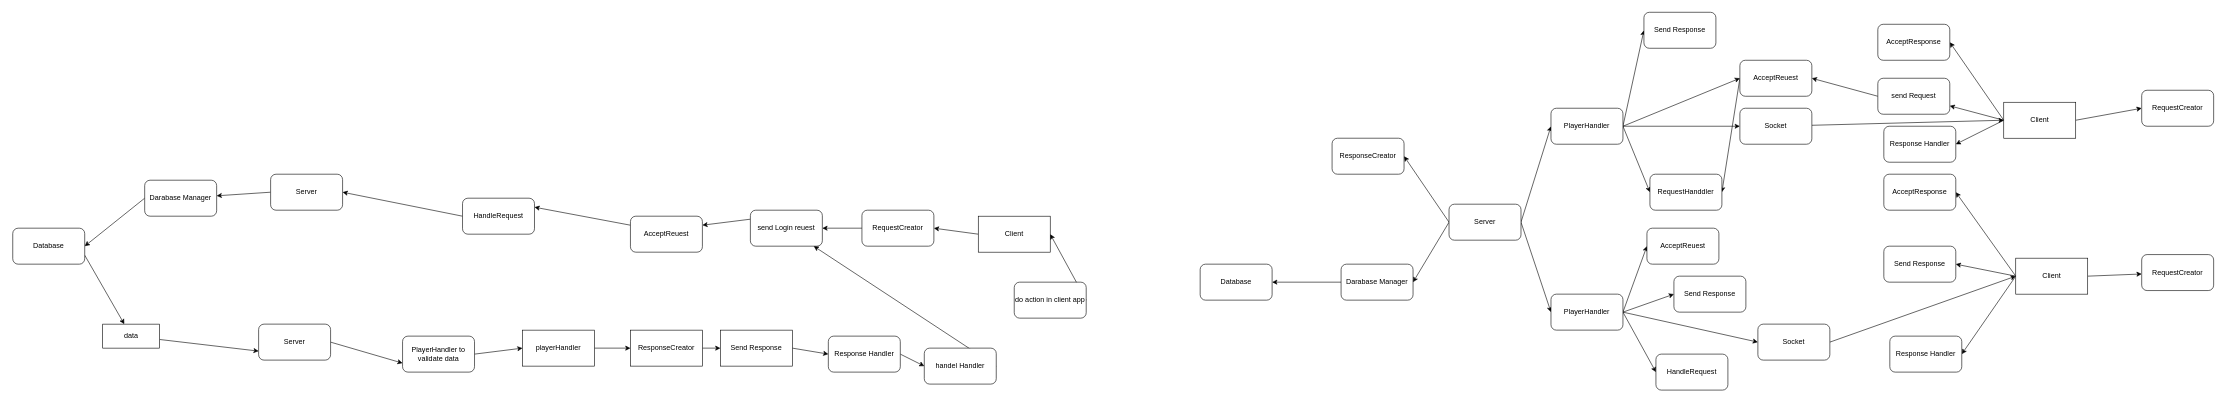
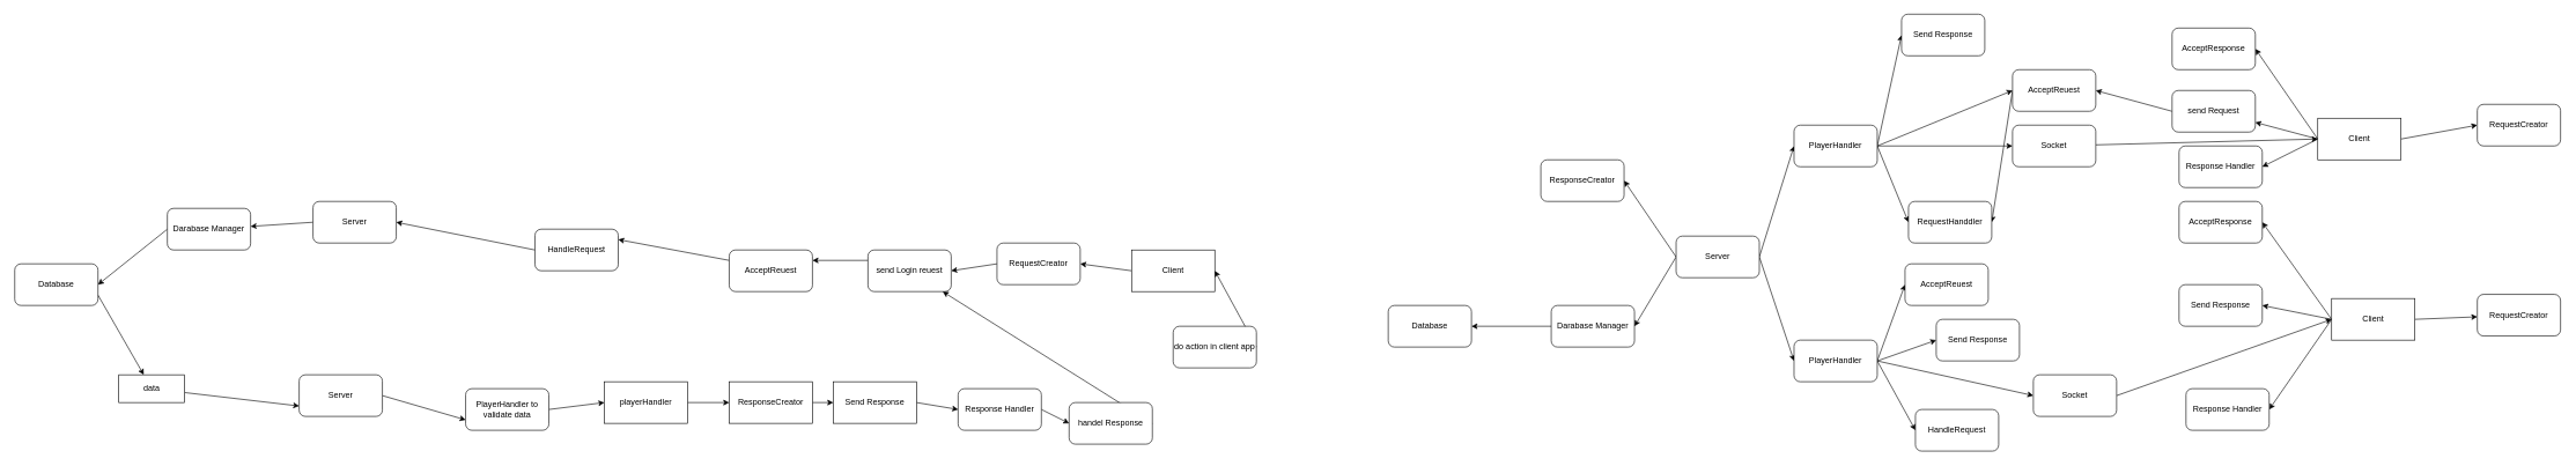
- <mxCell id="54" value="send Login reuest" style="rounded=1;whiteSpace=wrap;html=1;" parent="1" vertex="1"><mxGeometry x="1250" y="350" width="120" height="60" as="geometry" /></mxCell>
+ <mxCell id="54" value="send Login reuest" style="rounded=1;whiteSpace=wrap;html=1;" parent="1" vertex="1"><mxGeometry x="1250" y="360" width="120" height="60" as="geometry" /></mxCell>
- <mxCell id="82" value="handel Handler" style="rounded=1;whiteSpace=wrap;html=1;" parent="1" vertex="1"><mxGeometry x="1540" y="580" width="120" height="60" as="geometry" /></mxCell>
+ <mxCell id="82" value="handel Response" style="rounded=1;whiteSpace=wrap;html=1;" parent="1" vertex="1"><mxGeometry x="1540" y="580" width="120" height="60" as="geometry" /></mxCell>
